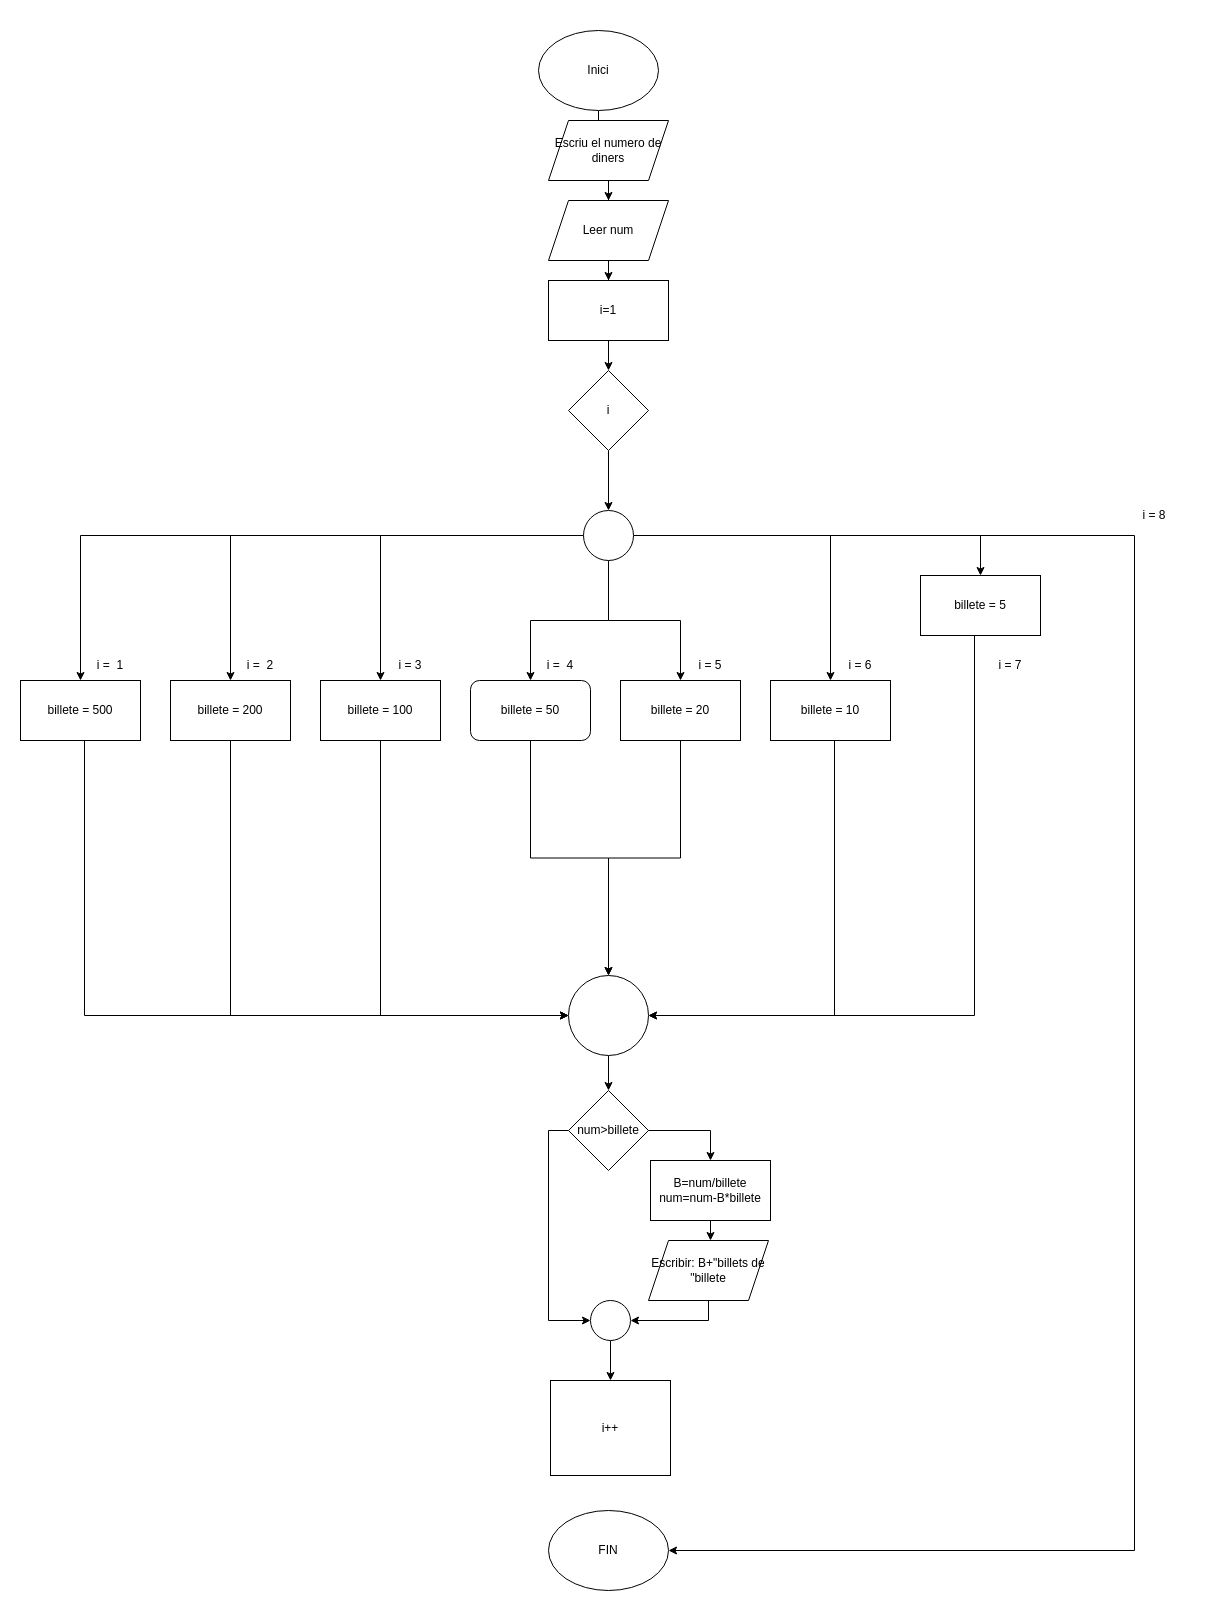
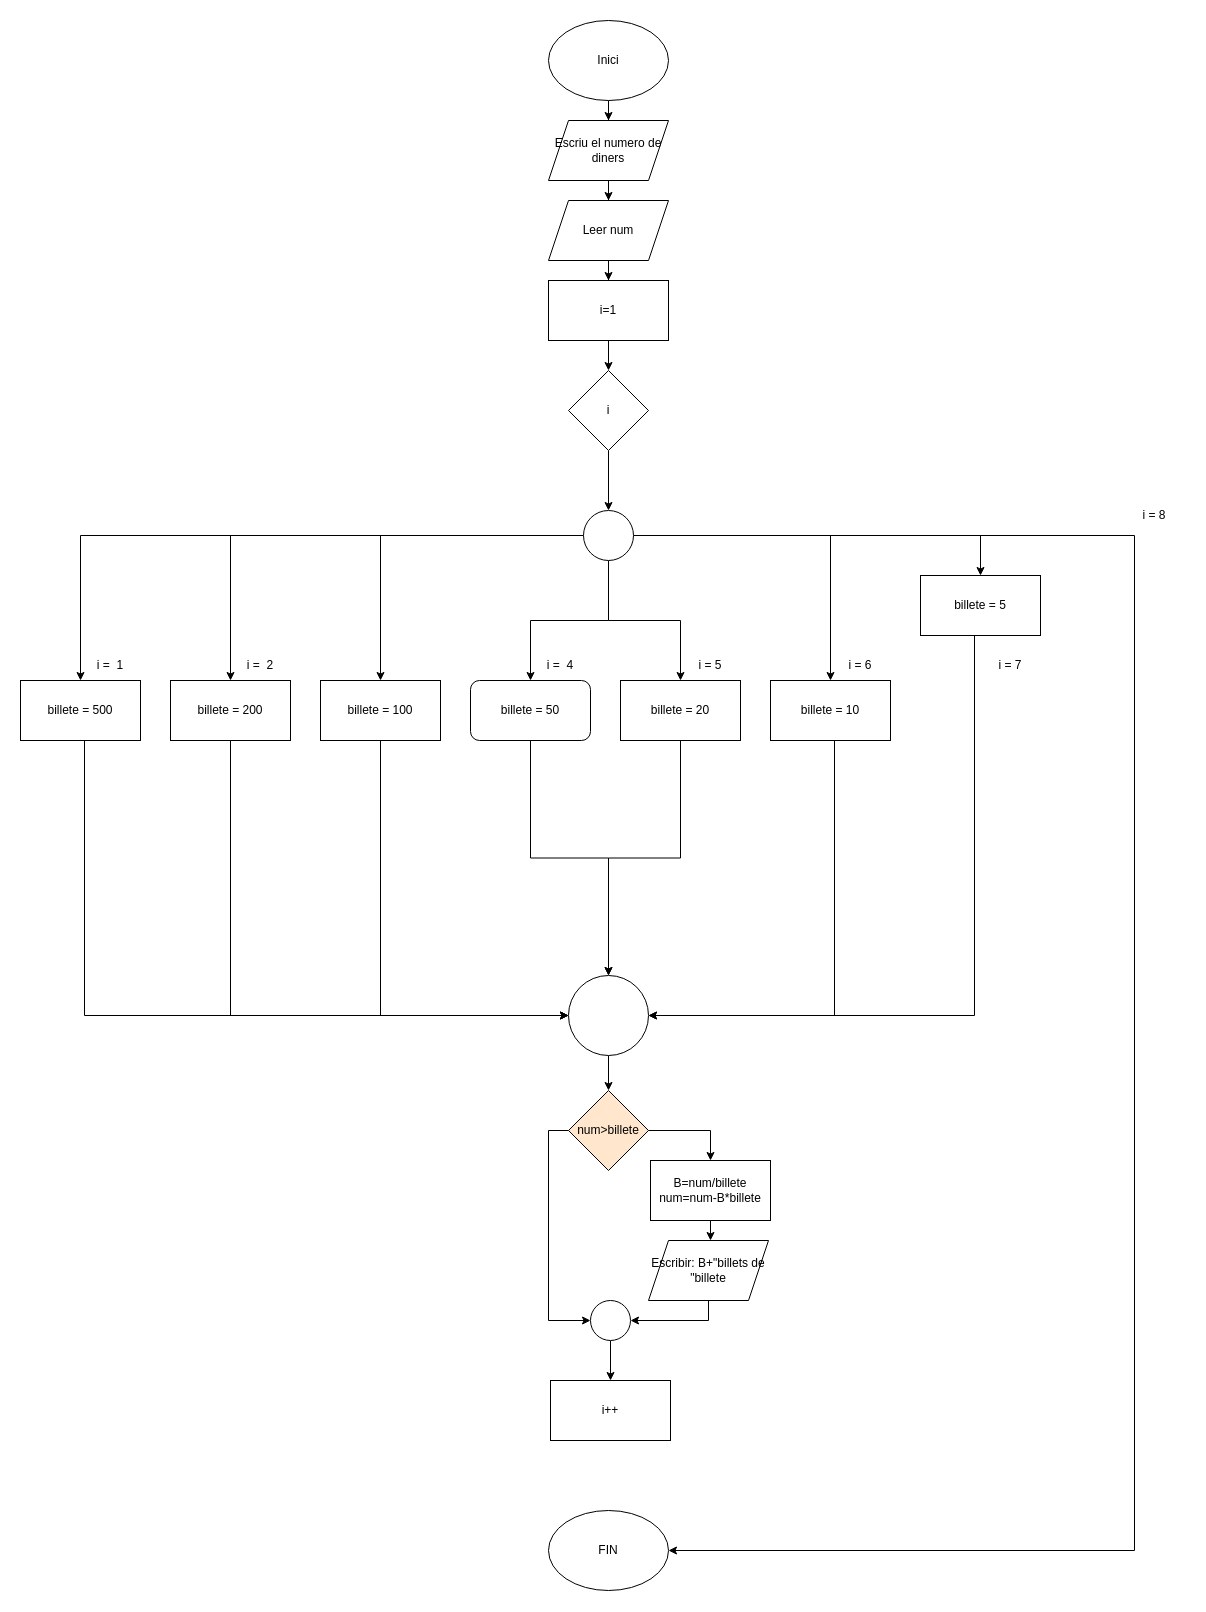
- <mxCell id="3" value="Inici" style="ellipse;whiteSpace=wrap;html=1;" parent="1" vertex="1"><mxGeometry x="538" y="30" width="120" height="80" as="geometry" /></mxCell>
+ <mxCell id="3" value="Inici" style="ellipse;whiteSpace=wrap;html=1;" parent="1" vertex="1"><mxGeometry x="548" width="120" height="80" as="geometry" y="20" /></mxCell>
- <mxCell id="36" value="i = 3" style="text;html=1;strokeColor=none;fillColor=none;align=center;verticalAlign=middle;whiteSpace=wrap;rounded=0;" parent="1" vertex="1"><mxGeometry x="380" y="650" width="60" height="30" as="geometry" /></mxCell>
- <mxCell id="31" value="num&amp;gt;billete" style="rhombus;whiteSpace=wrap;html=1;" parent="1" vertex="1"><mxGeometry x="568" y="1090" width="80" height="80" as="geometry" /></mxCell>
+ <mxCell id="31" value="num&amp;gt;billete" style="rhombus;whiteSpace=wrap;html=1;fillColor=#ffe6cc;" parent="1" vertex="1"><mxGeometry x="568" y="1090" width="80" height="80" as="geometry" /></mxCell>
- <mxCell id="28" value="i++" style="rounded=0;whiteSpace=wrap;html=1;" parent="1" vertex="1"><mxGeometry x="550" y="1380" width="120" height="95" as="geometry" /></mxCell>
+ <mxCell id="28" value="i++" style="rounded=0;whiteSpace=wrap;html=1;" parent="1" vertex="1"><mxGeometry x="550" y="1380" width="120" height="60" as="geometry" /></mxCell>
